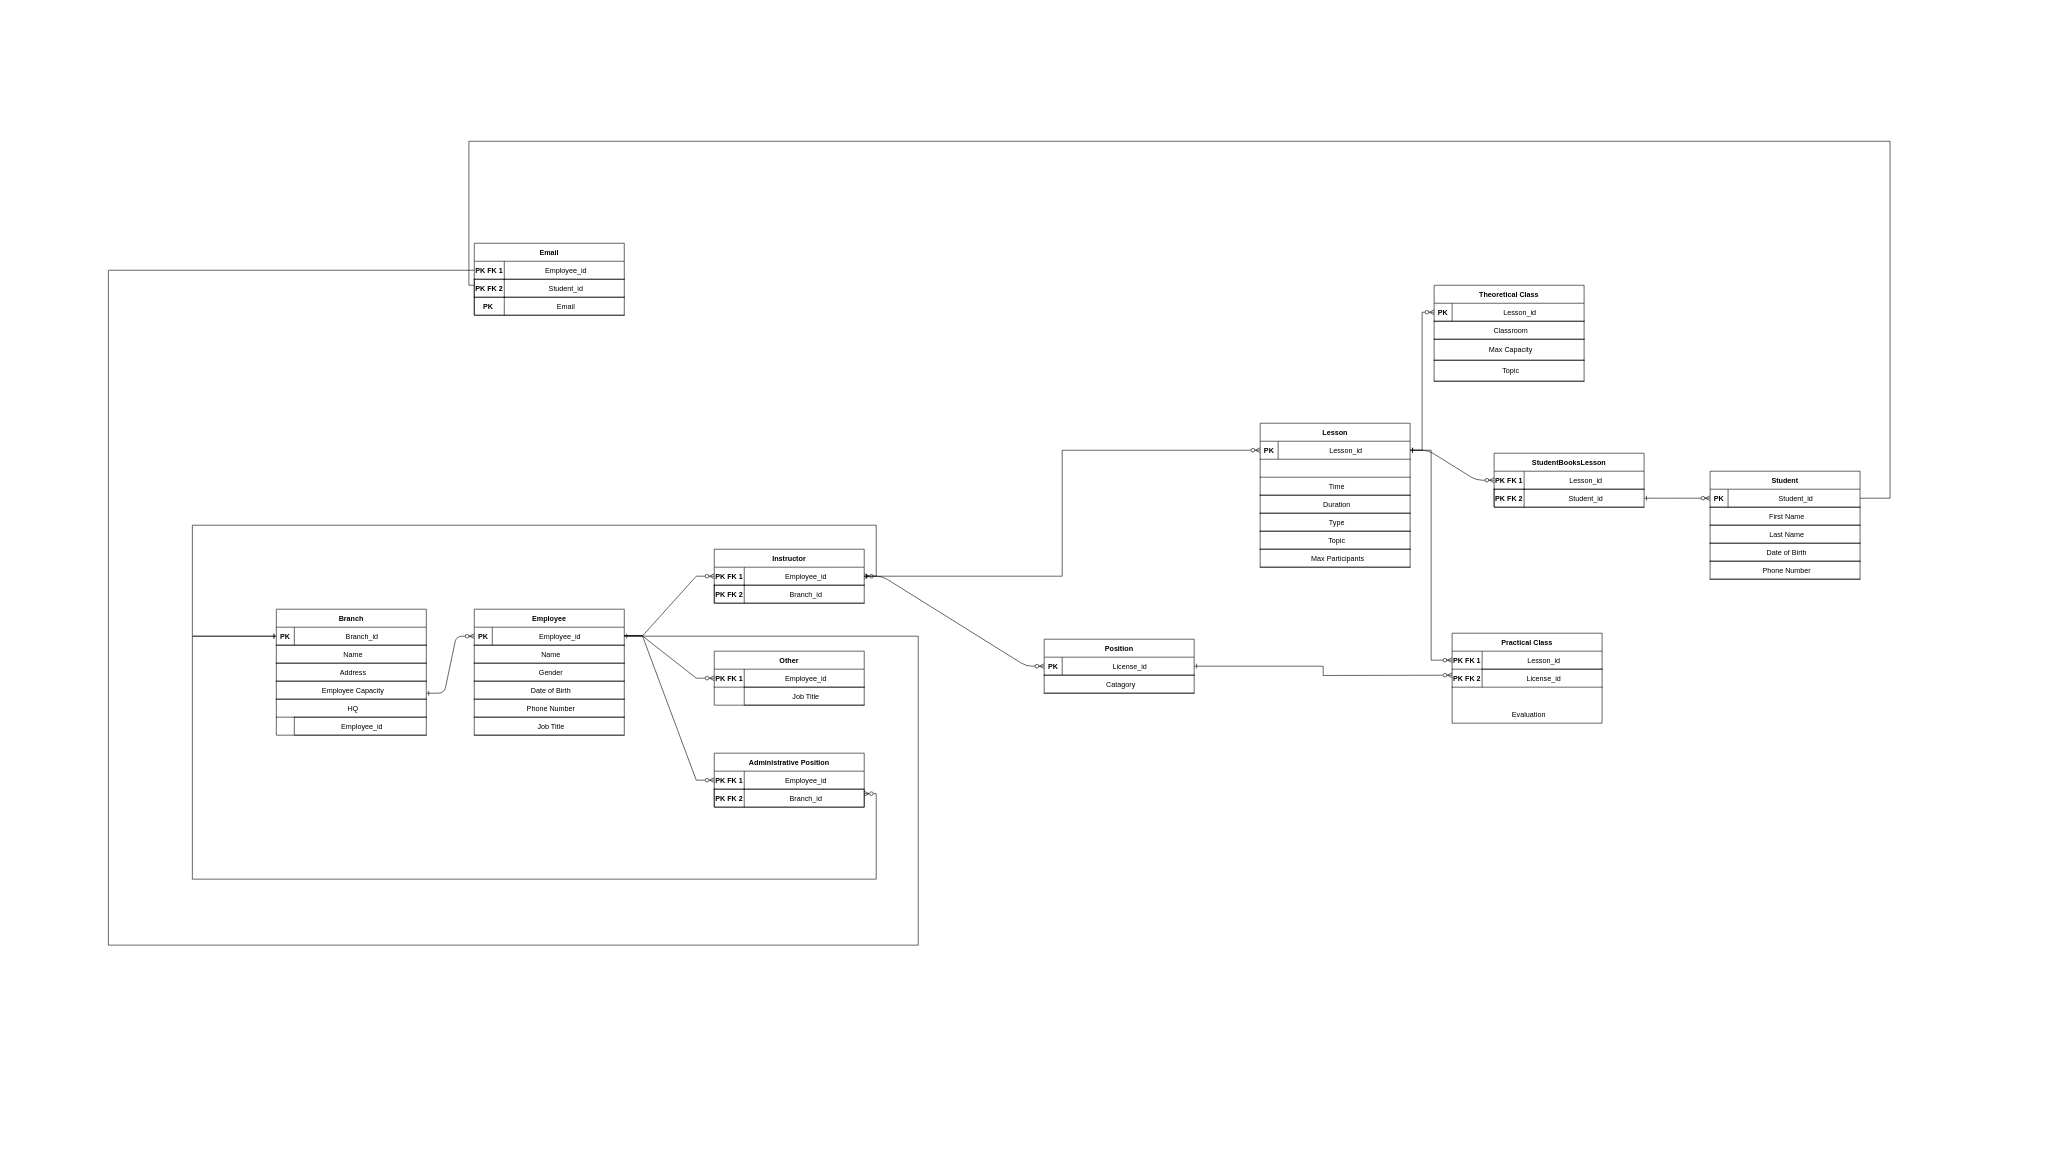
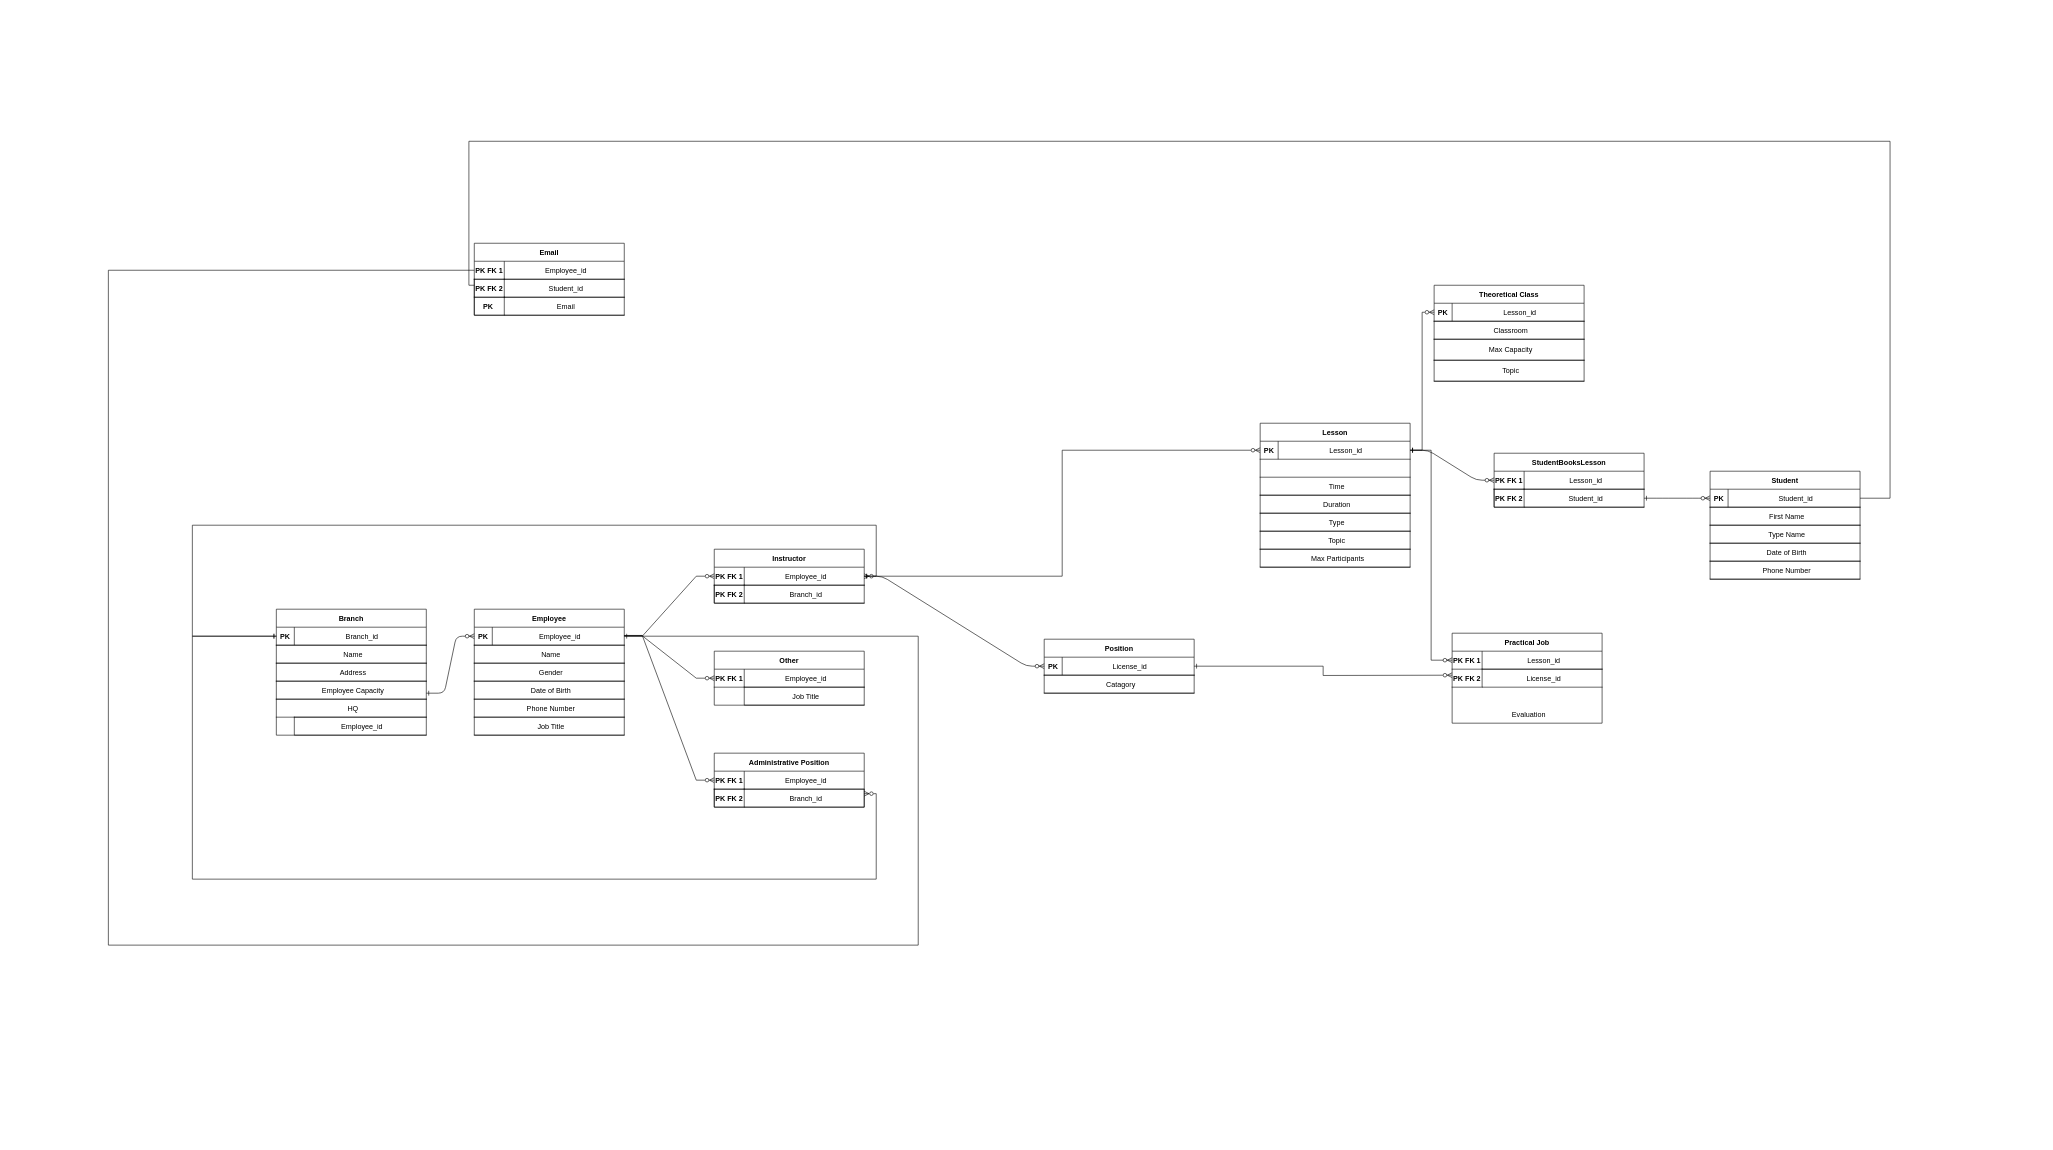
- <mxCell id="40" value="Last Name" style="shape=partialRectangle;overflow=hidden;connectable=0;fillColor=none;top=1;left=0;bottom=1;right=0;align=center;spacingLeft=6;" parent="1" vertex="1"><mxGeometry x="2850" y="875" width="250" height="30" as="geometry"><mxRectangle width="220" height="30" as="alternateBounds" /></mxGeometry></mxCell>
+ <mxCell id="40" value="Type Name" style="shape=partialRectangle;overflow=hidden;connectable=0;fillColor=none;top=1;left=0;bottom=1;right=0;align=center;spacingLeft=6;" parent="1" vertex="1"><mxGeometry x="2850" y="875" width="250" height="30" as="geometry"><mxRectangle width="220" height="30" as="alternateBounds" /></mxGeometry></mxCell>
- <mxCell id="92" value="Practical Class" style="shape=table;startSize=30;container=1;collapsible=1;childLayout=tableLayout;fixedRows=1;rowLines=0;fontStyle=1;align=center;resizeLast=1;" parent="1" vertex="1"><mxGeometry x="2420" y="1055" width="250" height="150" as="geometry" /></mxCell>
+ <mxCell id="92" value="Practical Job" style="shape=table;startSize=30;container=1;collapsible=1;childLayout=tableLayout;fixedRows=1;rowLines=0;fontStyle=1;align=center;resizeLast=1;" parent="1" vertex="1"><mxGeometry x="2420" y="1055" width="250" height="150" as="geometry" /></mxCell>
